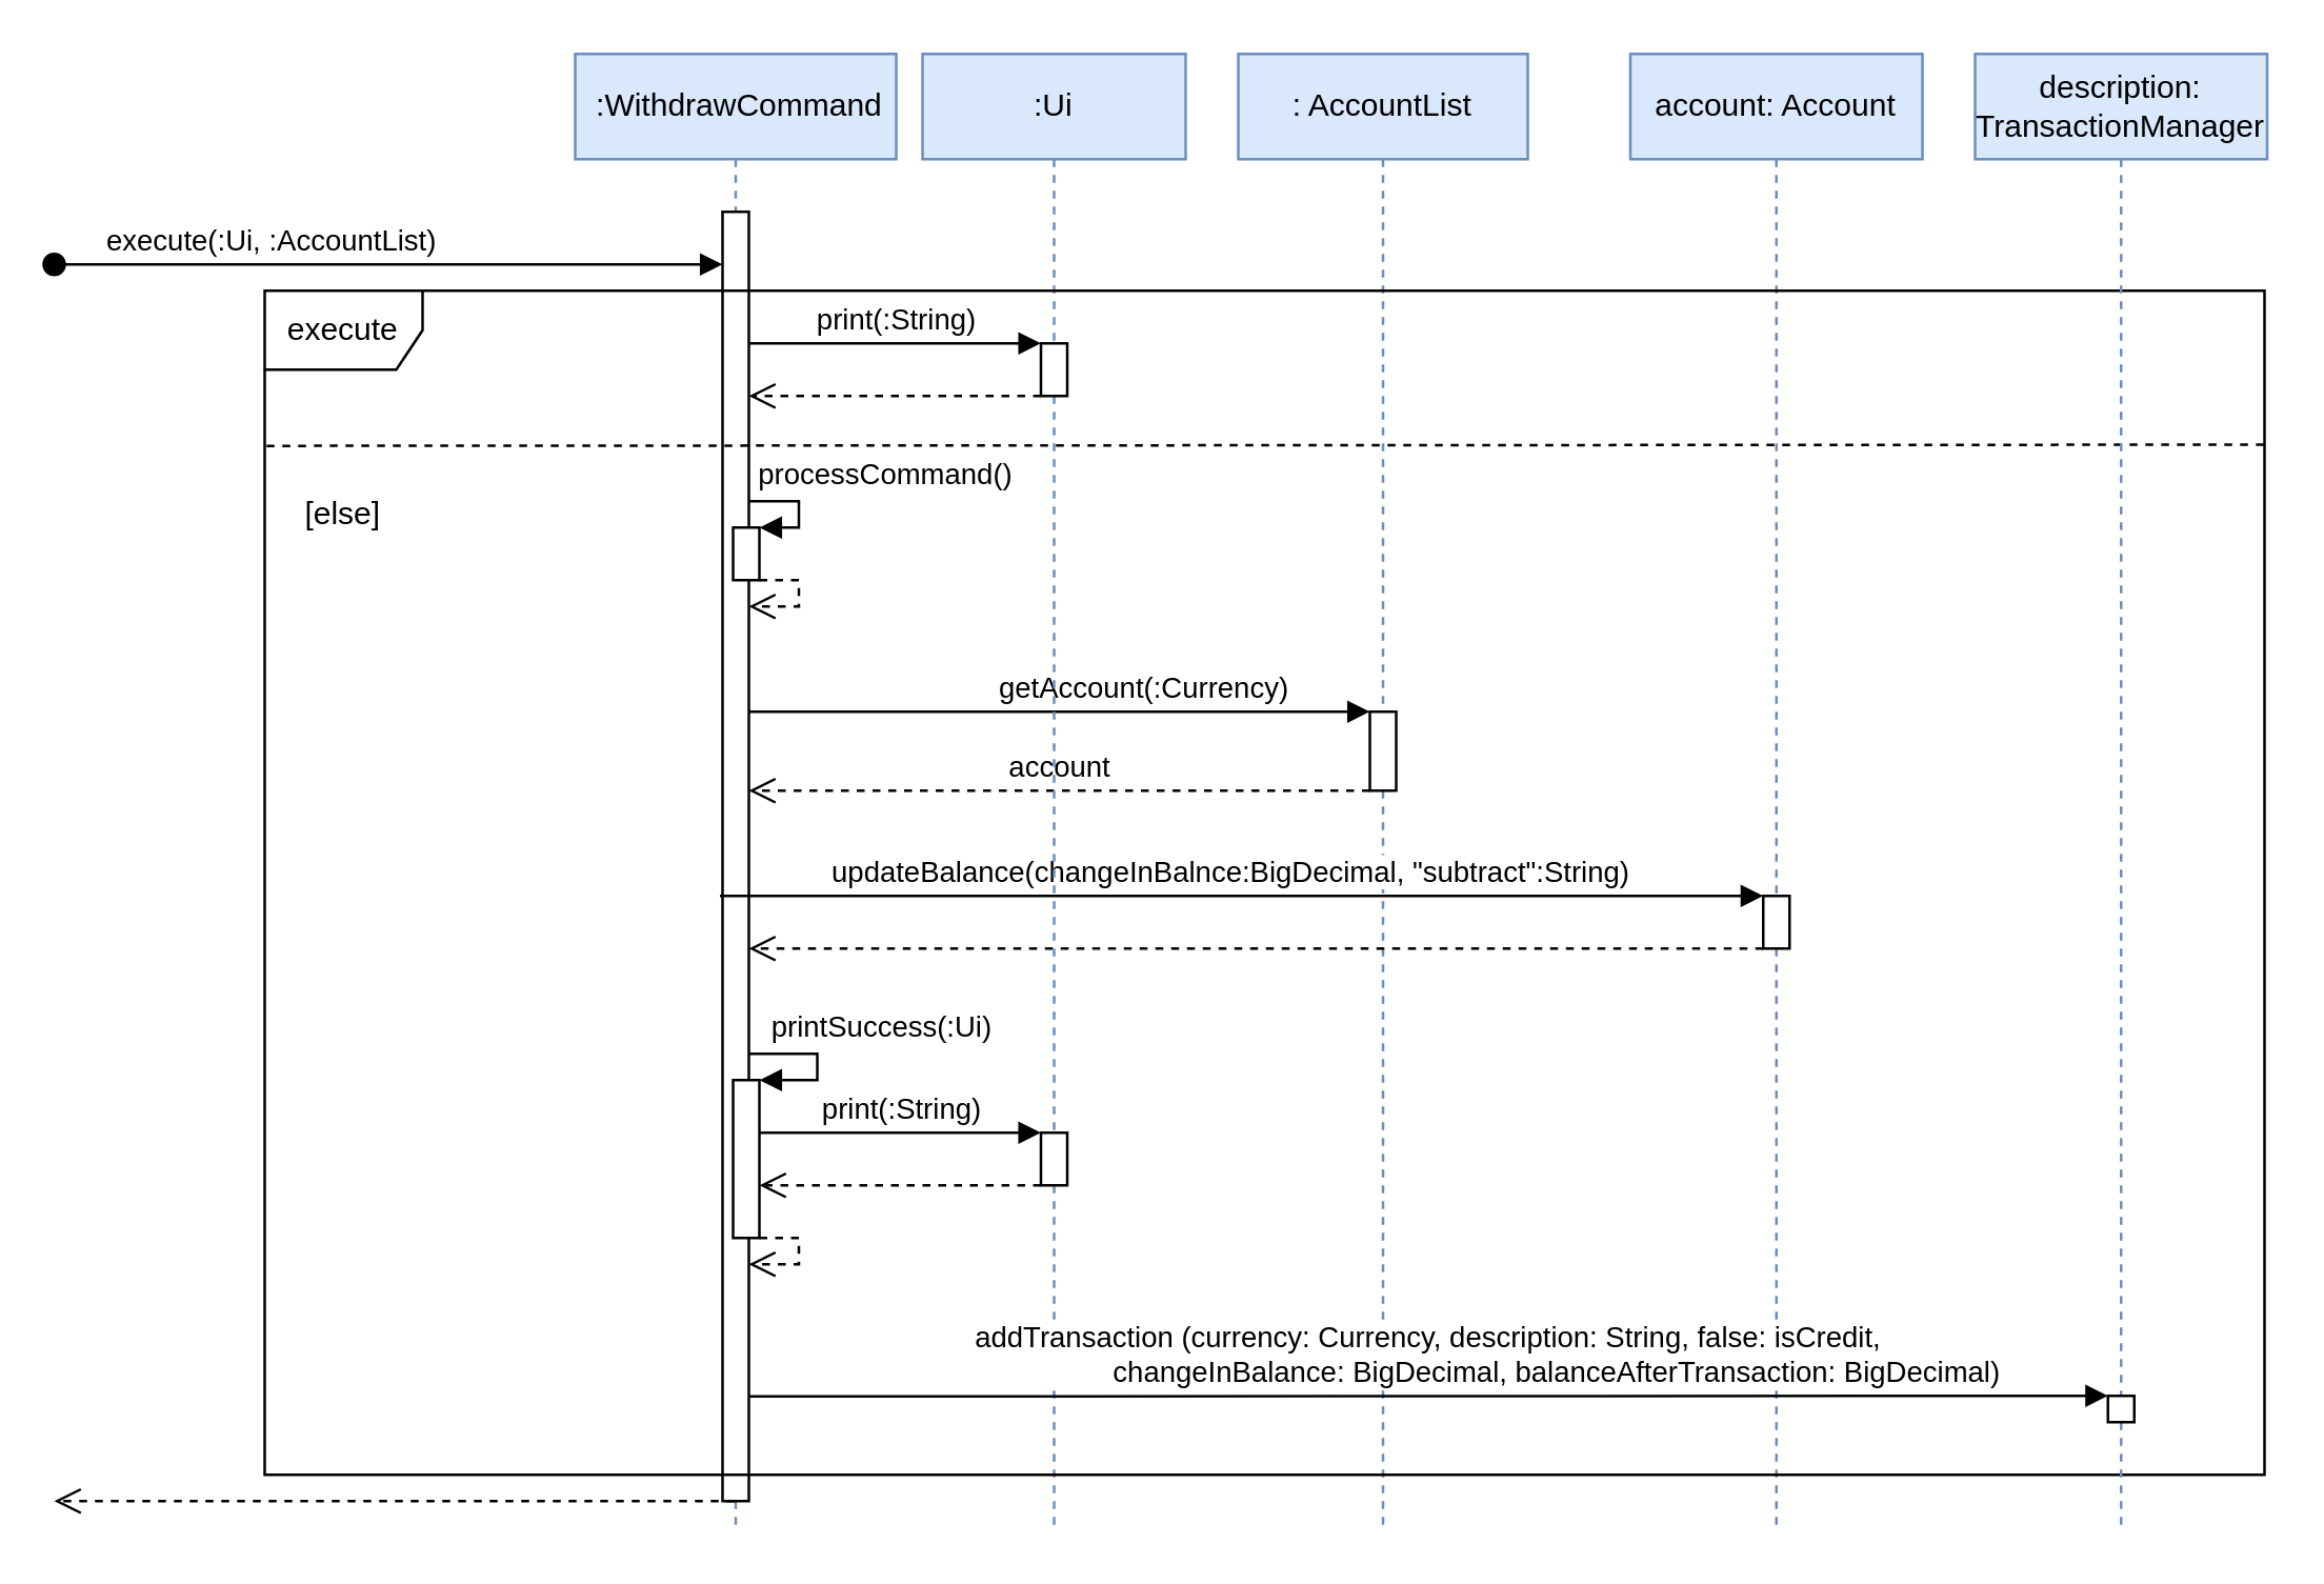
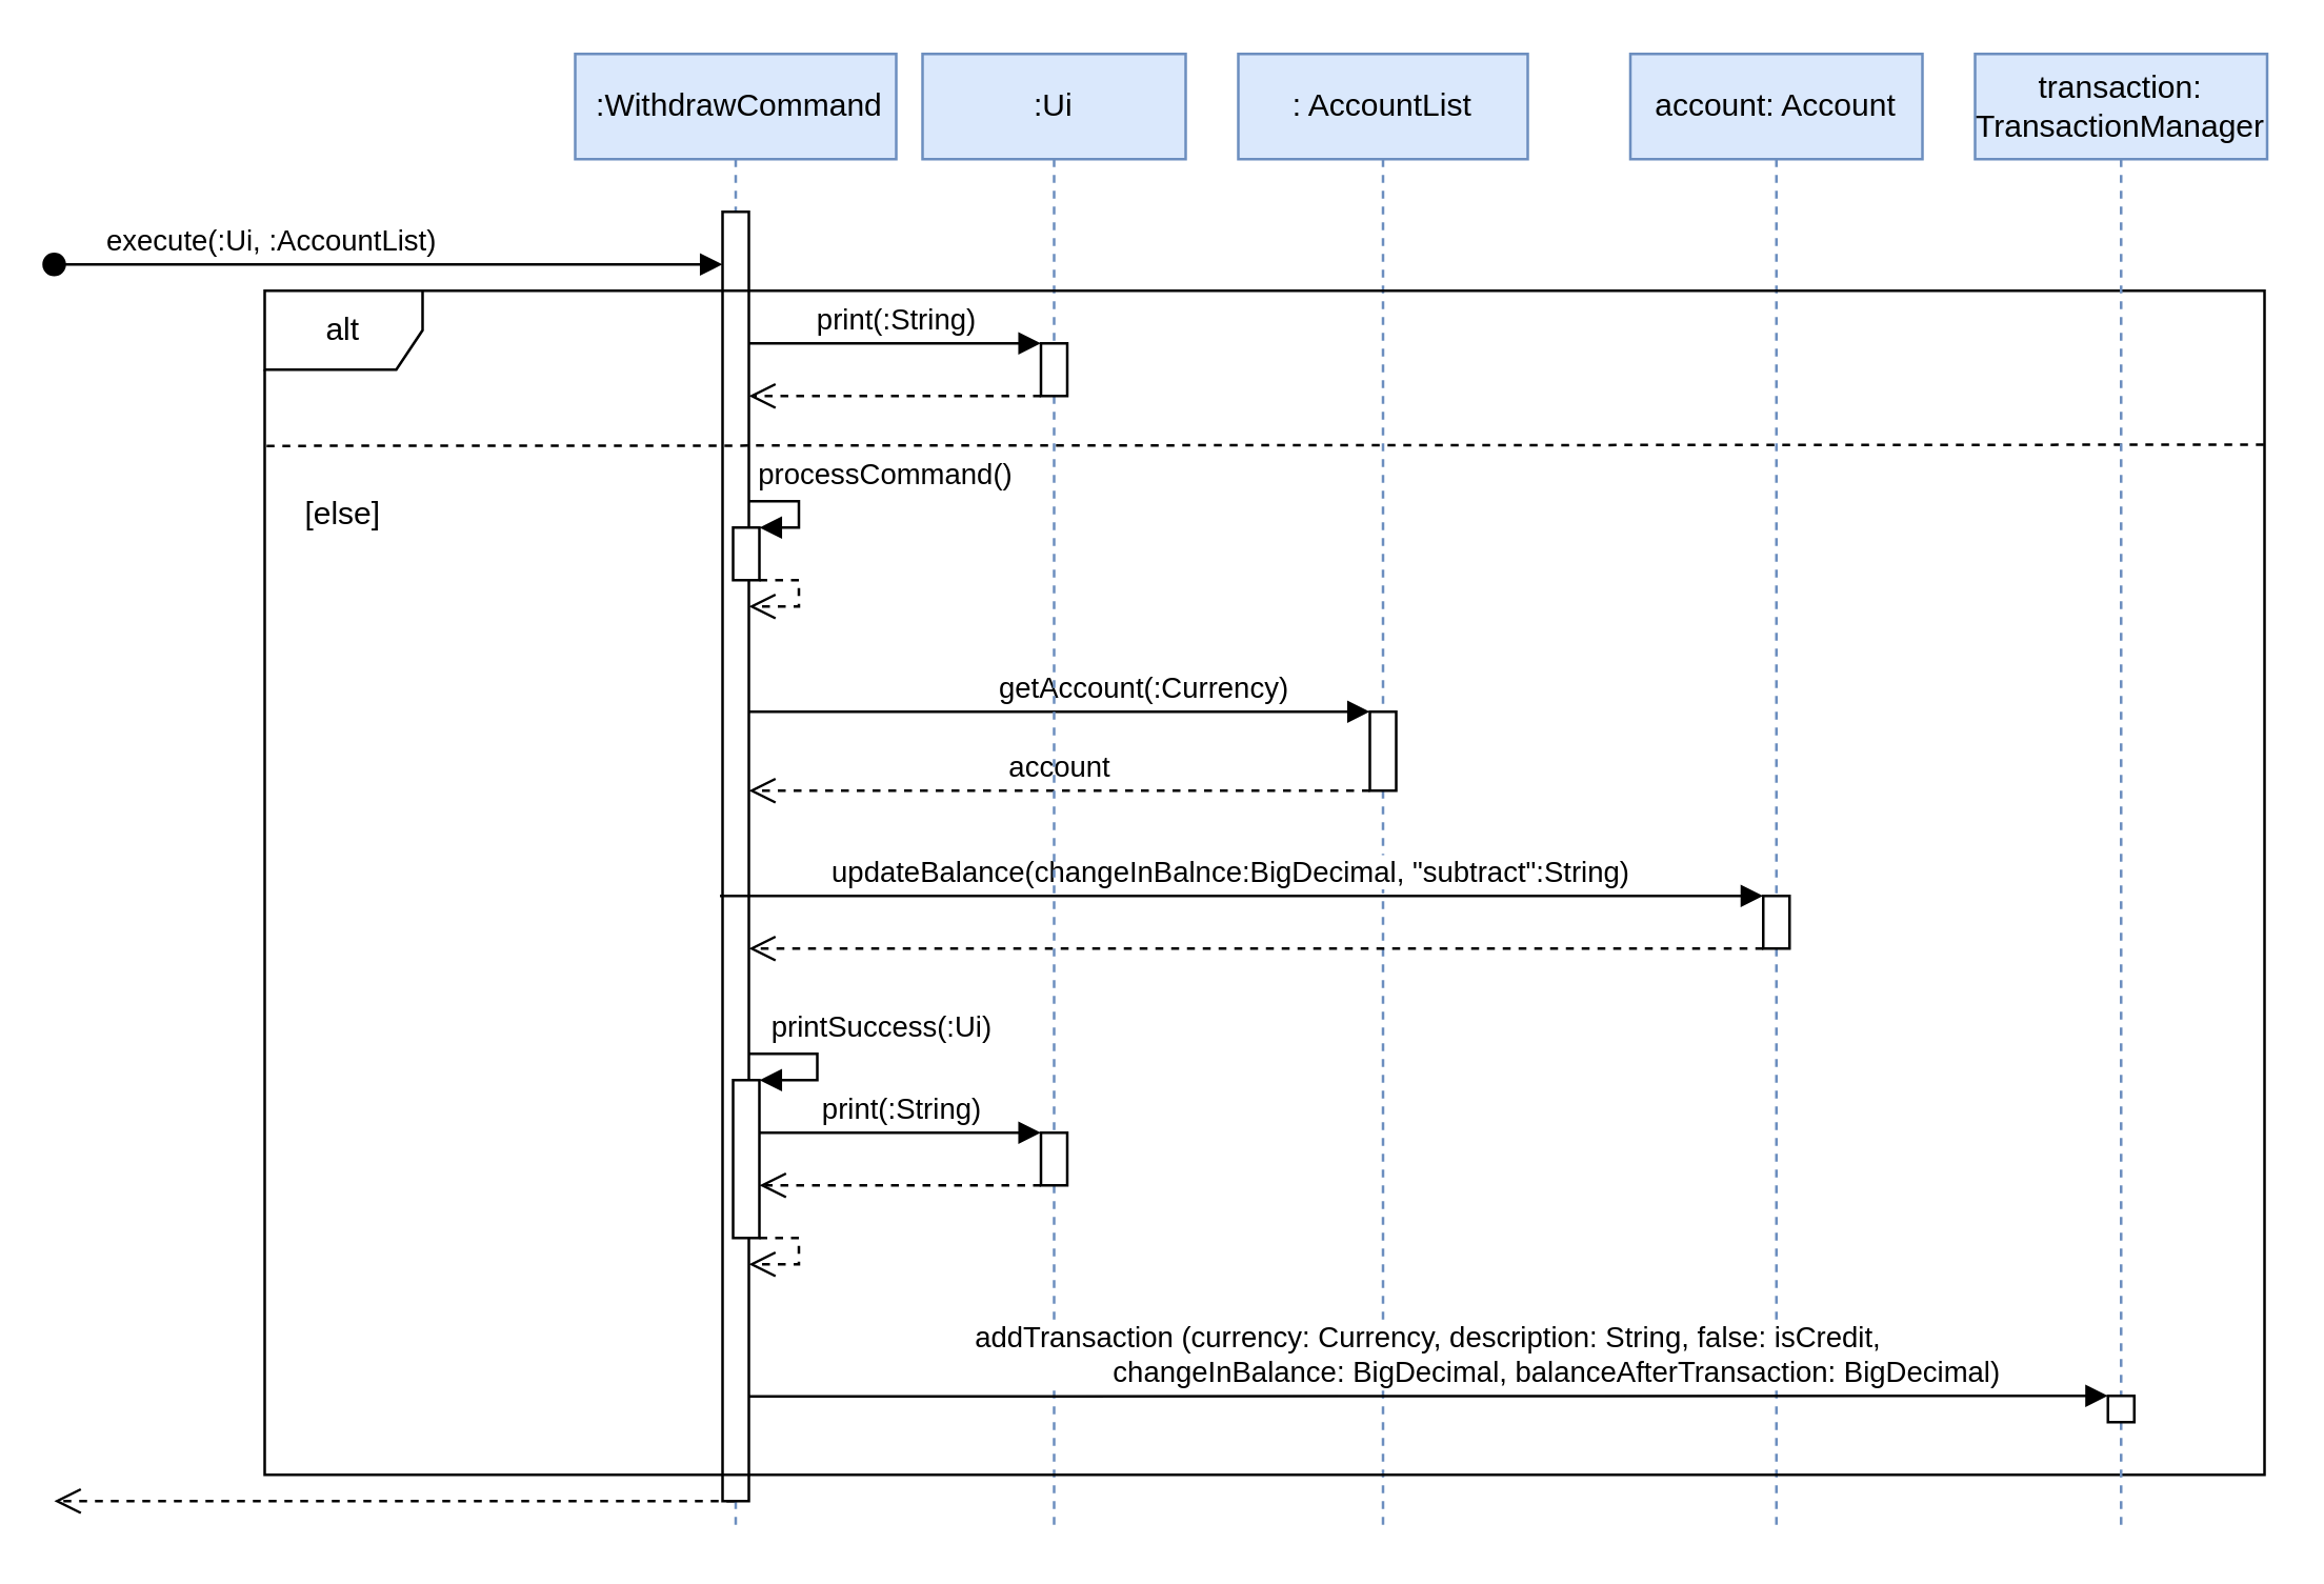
- <mxCell id="30" value="description: TransactionManager" style="shape=umlLifeline;perimeter=lifelinePerimeter;whiteSpace=wrap;html=1;container=1;dropTarget=0;collapsible=0;recursiveResize=0;outlineConnect=0;portConstraint=eastwest;newEdgeStyle={&quot;edgeStyle&quot;:&quot;elbowEdgeStyle&quot;,&quot;elbow&quot;:&quot;vertical&quot;,&quot;curved&quot;:0,&quot;rounded&quot;:0};fillColor=#dae8fc;strokeColor=#6c8ebf;" vertex="1" parent="1"><mxGeometry x="750" y="20" width="111" height="560" as="geometry" /></mxCell>
+ <mxCell id="30" value="transaction: TransactionManager" style="shape=umlLifeline;perimeter=lifelinePerimeter;whiteSpace=wrap;html=1;container=1;dropTarget=0;collapsible=0;recursiveResize=0;outlineConnect=0;portConstraint=eastwest;newEdgeStyle={&quot;edgeStyle&quot;:&quot;elbowEdgeStyle&quot;,&quot;elbow&quot;:&quot;vertical&quot;,&quot;curved&quot;:0,&quot;rounded&quot;:0};fillColor=#dae8fc;strokeColor=#6c8ebf;" vertex="1" parent="1"><mxGeometry x="750" y="20" width="111" height="560" as="geometry" /></mxCell>
- <mxCell id="24" value="execute" style="shape=umlFrame;whiteSpace=wrap;html=1;pointerEvents=0;" parent="1" vertex="1"><mxGeometry x="100" y="110" width="760" height="450" as="geometry" /></mxCell>
+ <mxCell id="24" value="alt" style="shape=umlFrame;whiteSpace=wrap;html=1;pointerEvents=0;" parent="1" vertex="1"><mxGeometry x="100" y="110" width="760" height="450" as="geometry" /></mxCell>
